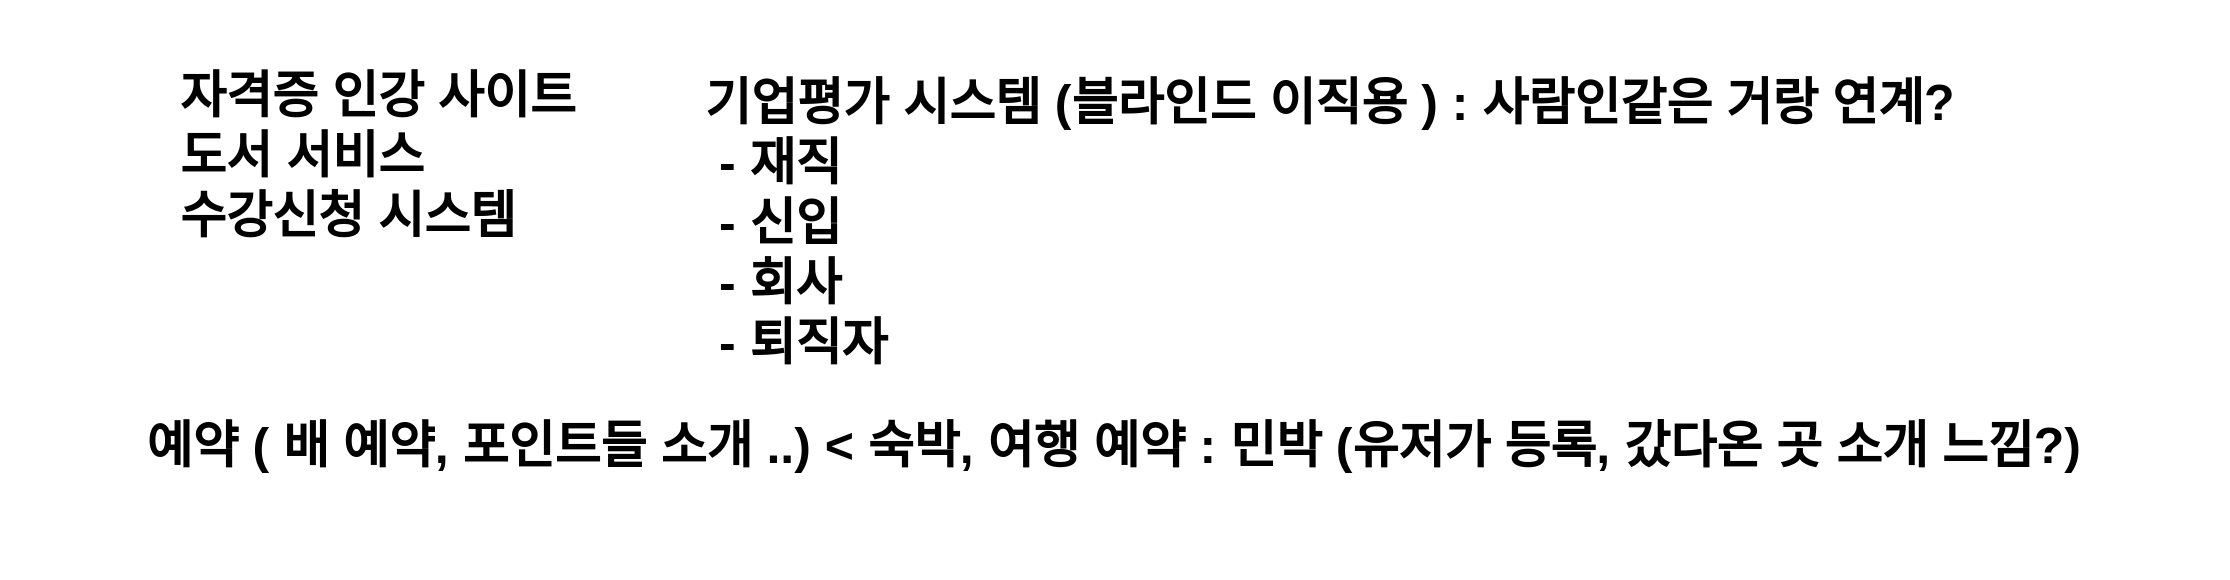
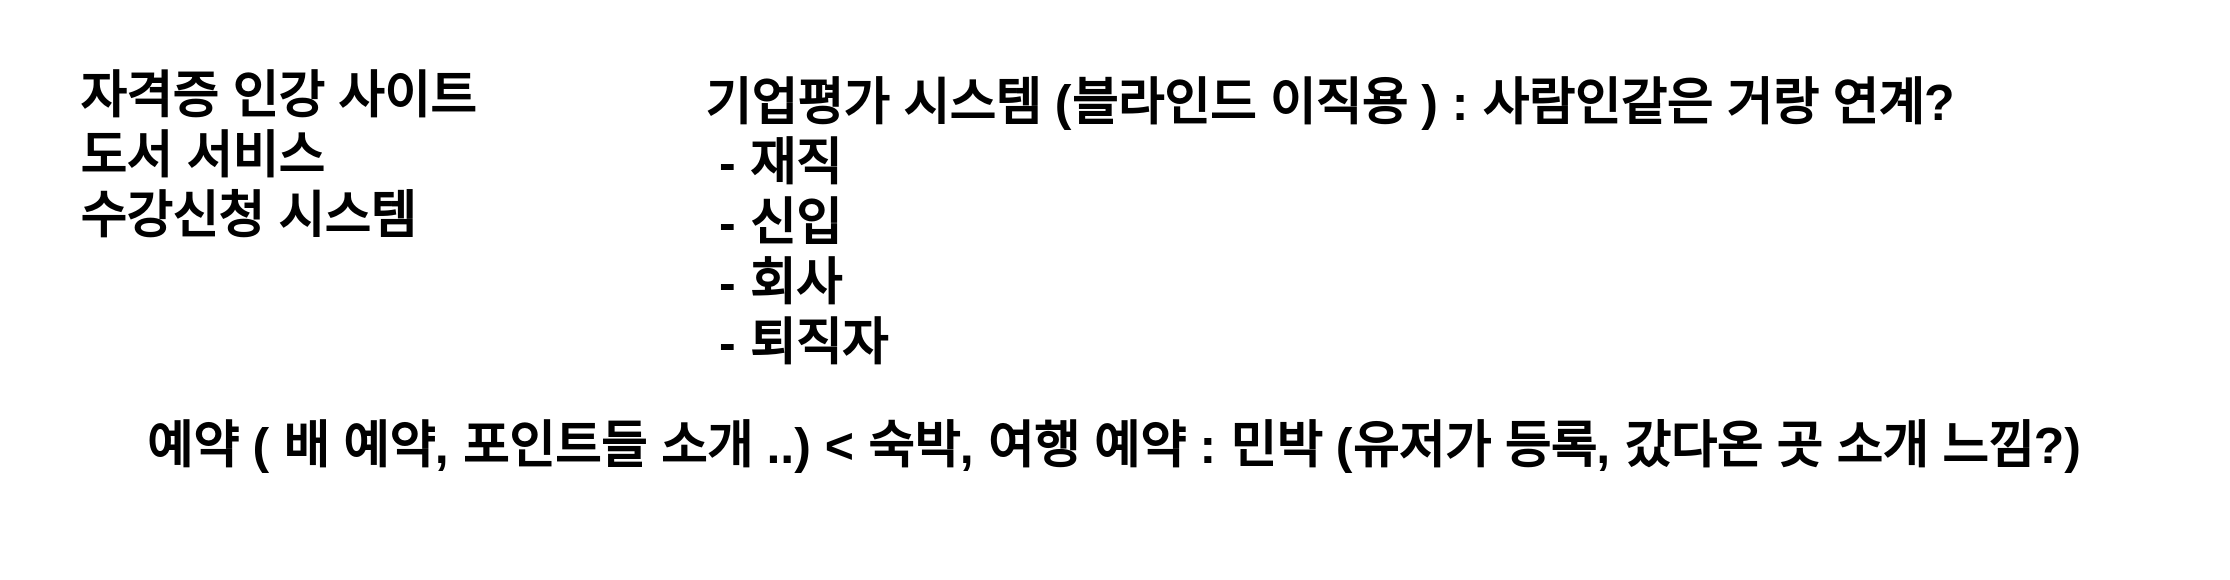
- <mxCell id="2" value="자격증 인강 사이트&lt;div&gt;도서 서비스&lt;/div&gt;&lt;div&gt;수강신청 시스템&lt;/div&gt;&lt;div&gt;&lt;br&gt;&lt;/div&gt;&lt;div&gt;&lt;br&gt;&lt;/div&gt;" style="text;html=1;align=left;verticalAlign=middle;resizable=0;points=[];autosize=1;strokeColor=none;fillColor=none;fontSize=20;fontStyle=1" vertex="1" parent="1"><mxGeometry x="70" y="20" width="190" height="130" as="geometry" /></mxCell>
+ <mxCell id="2" value="자격증 인강 사이트&lt;div&gt;도서 서비스&lt;/div&gt;&lt;div&gt;수강신청 시스템&lt;/div&gt;&lt;div&gt;&lt;br&gt;&lt;/div&gt;&lt;div&gt;&lt;br&gt;&lt;/div&gt;" style="text;html=1;align=left;verticalAlign=middle;resizable=0;points=[];autosize=1;strokeColor=none;fillColor=none;fontSize=20;fontStyle=1" vertex="1" parent="1"><mxGeometry x="30" y="20" width="190" height="130" as="geometry" /></mxCell>
